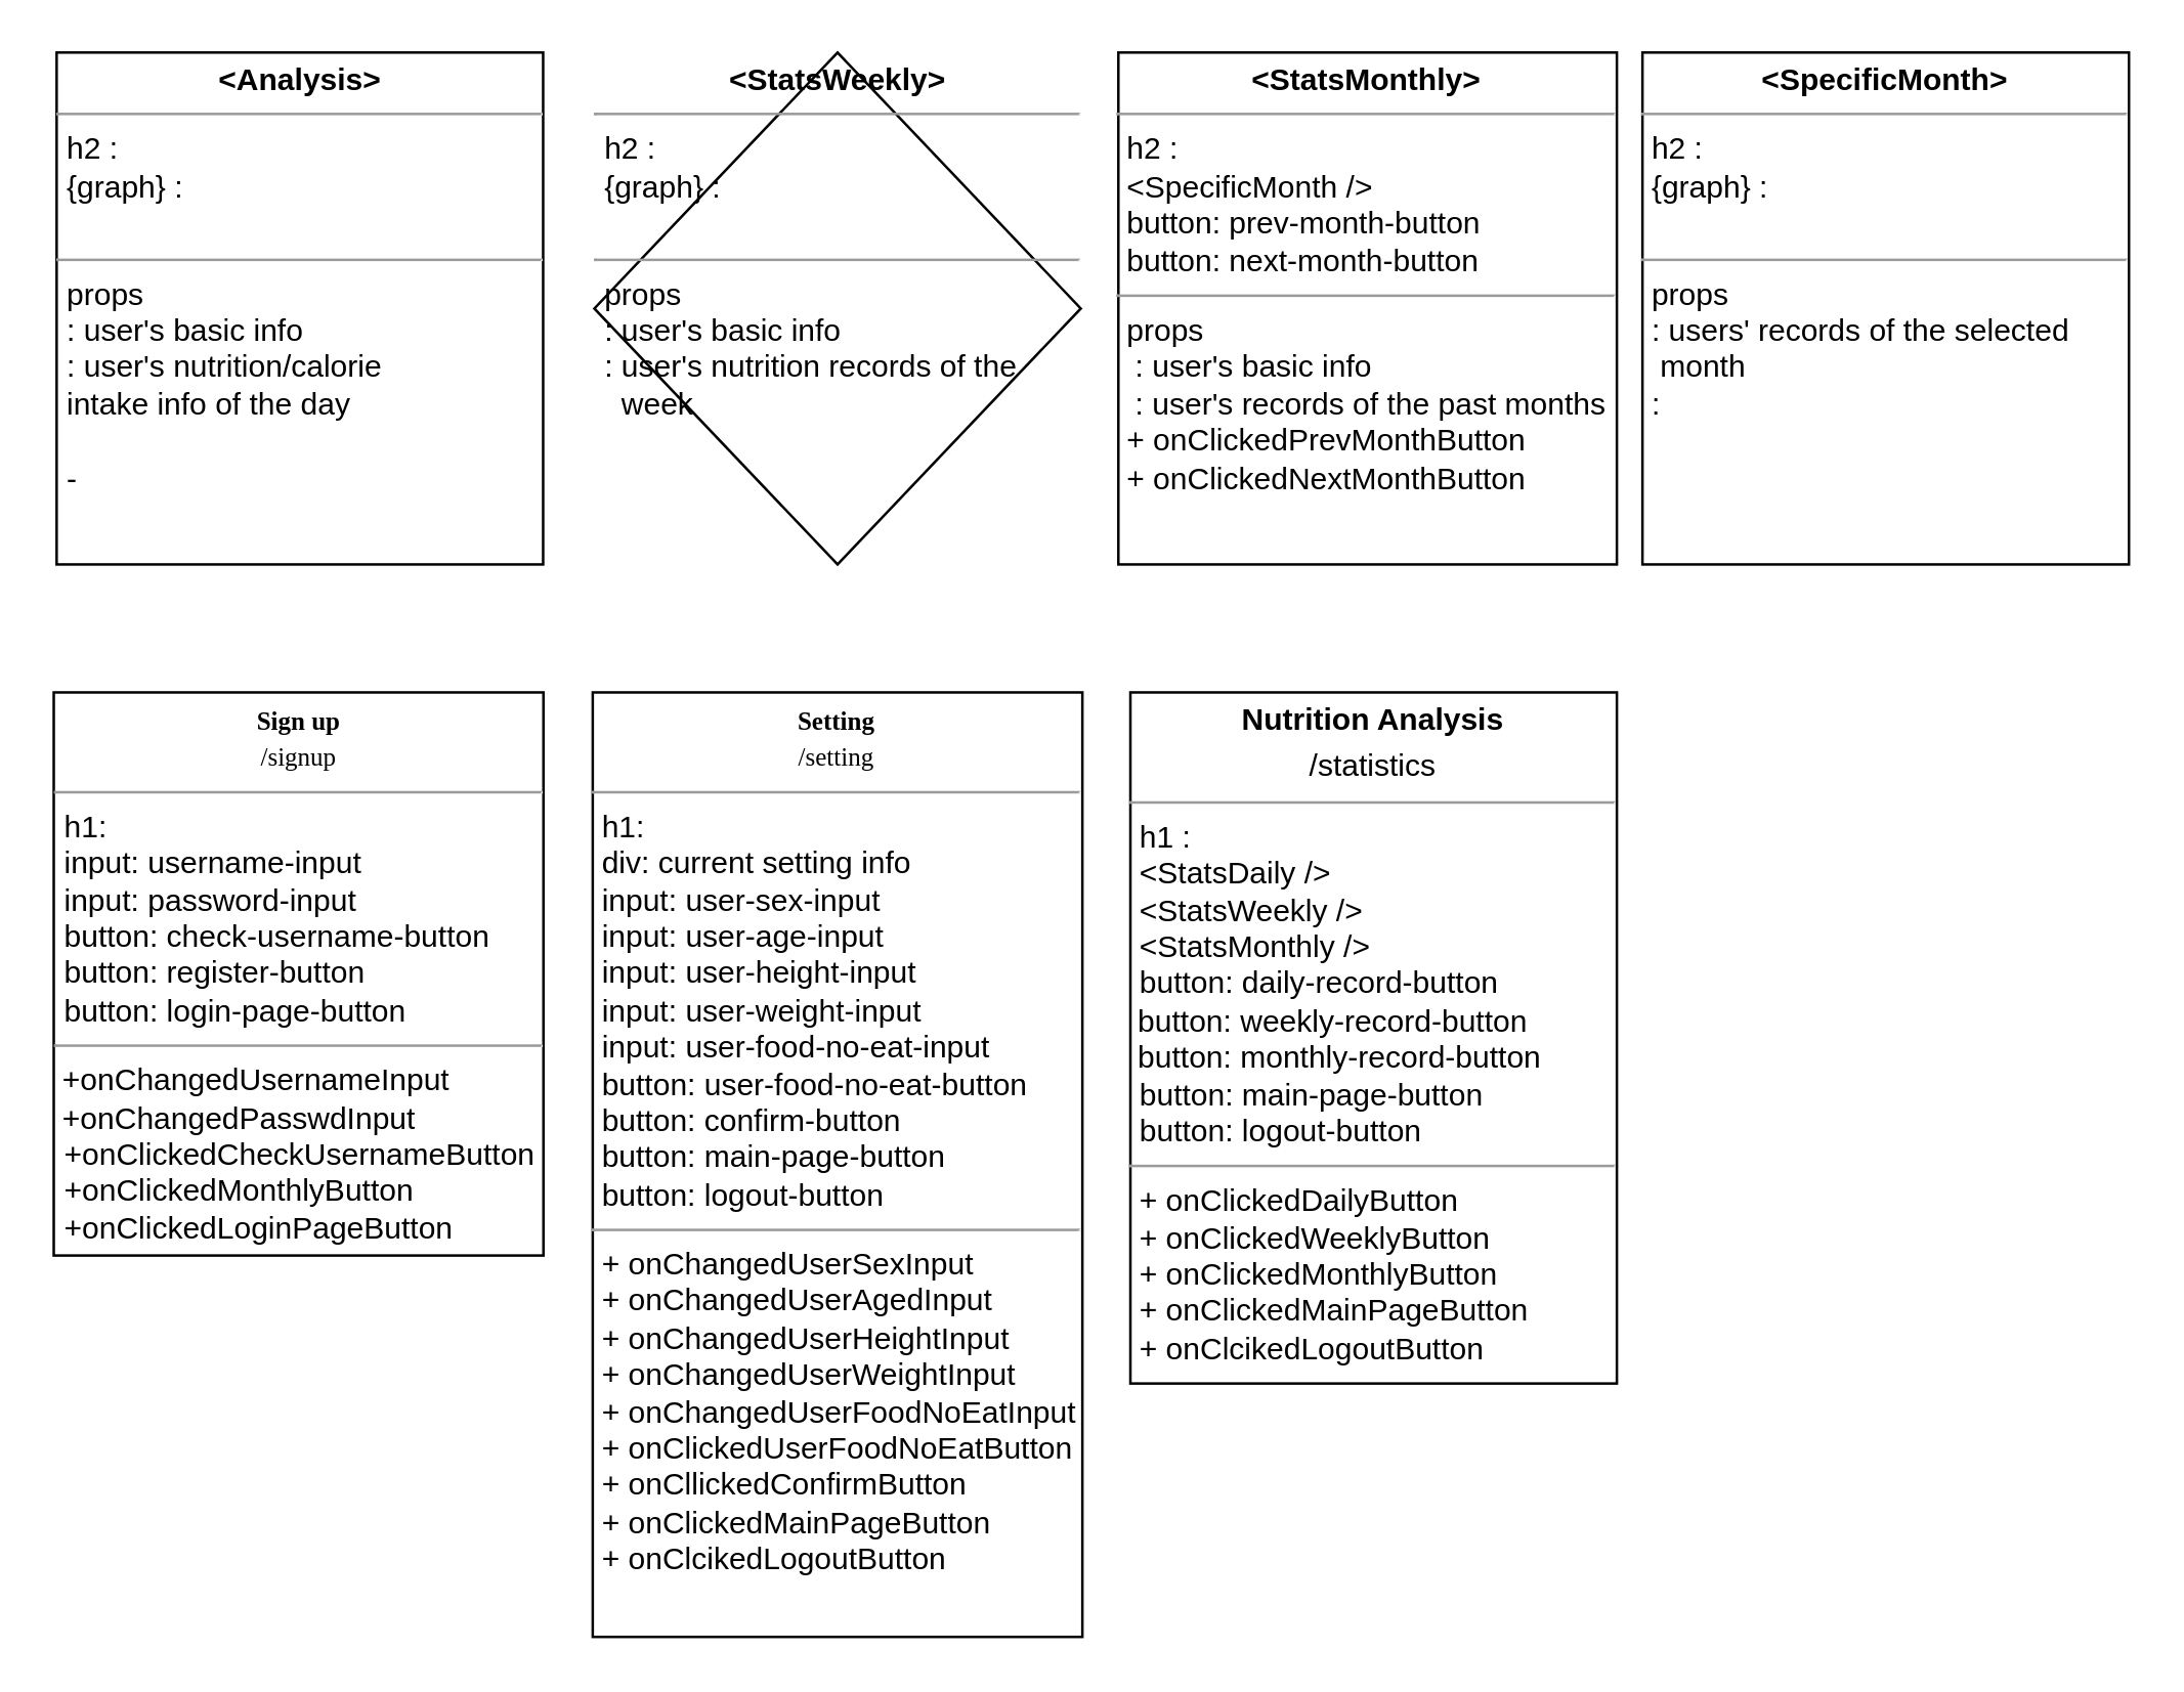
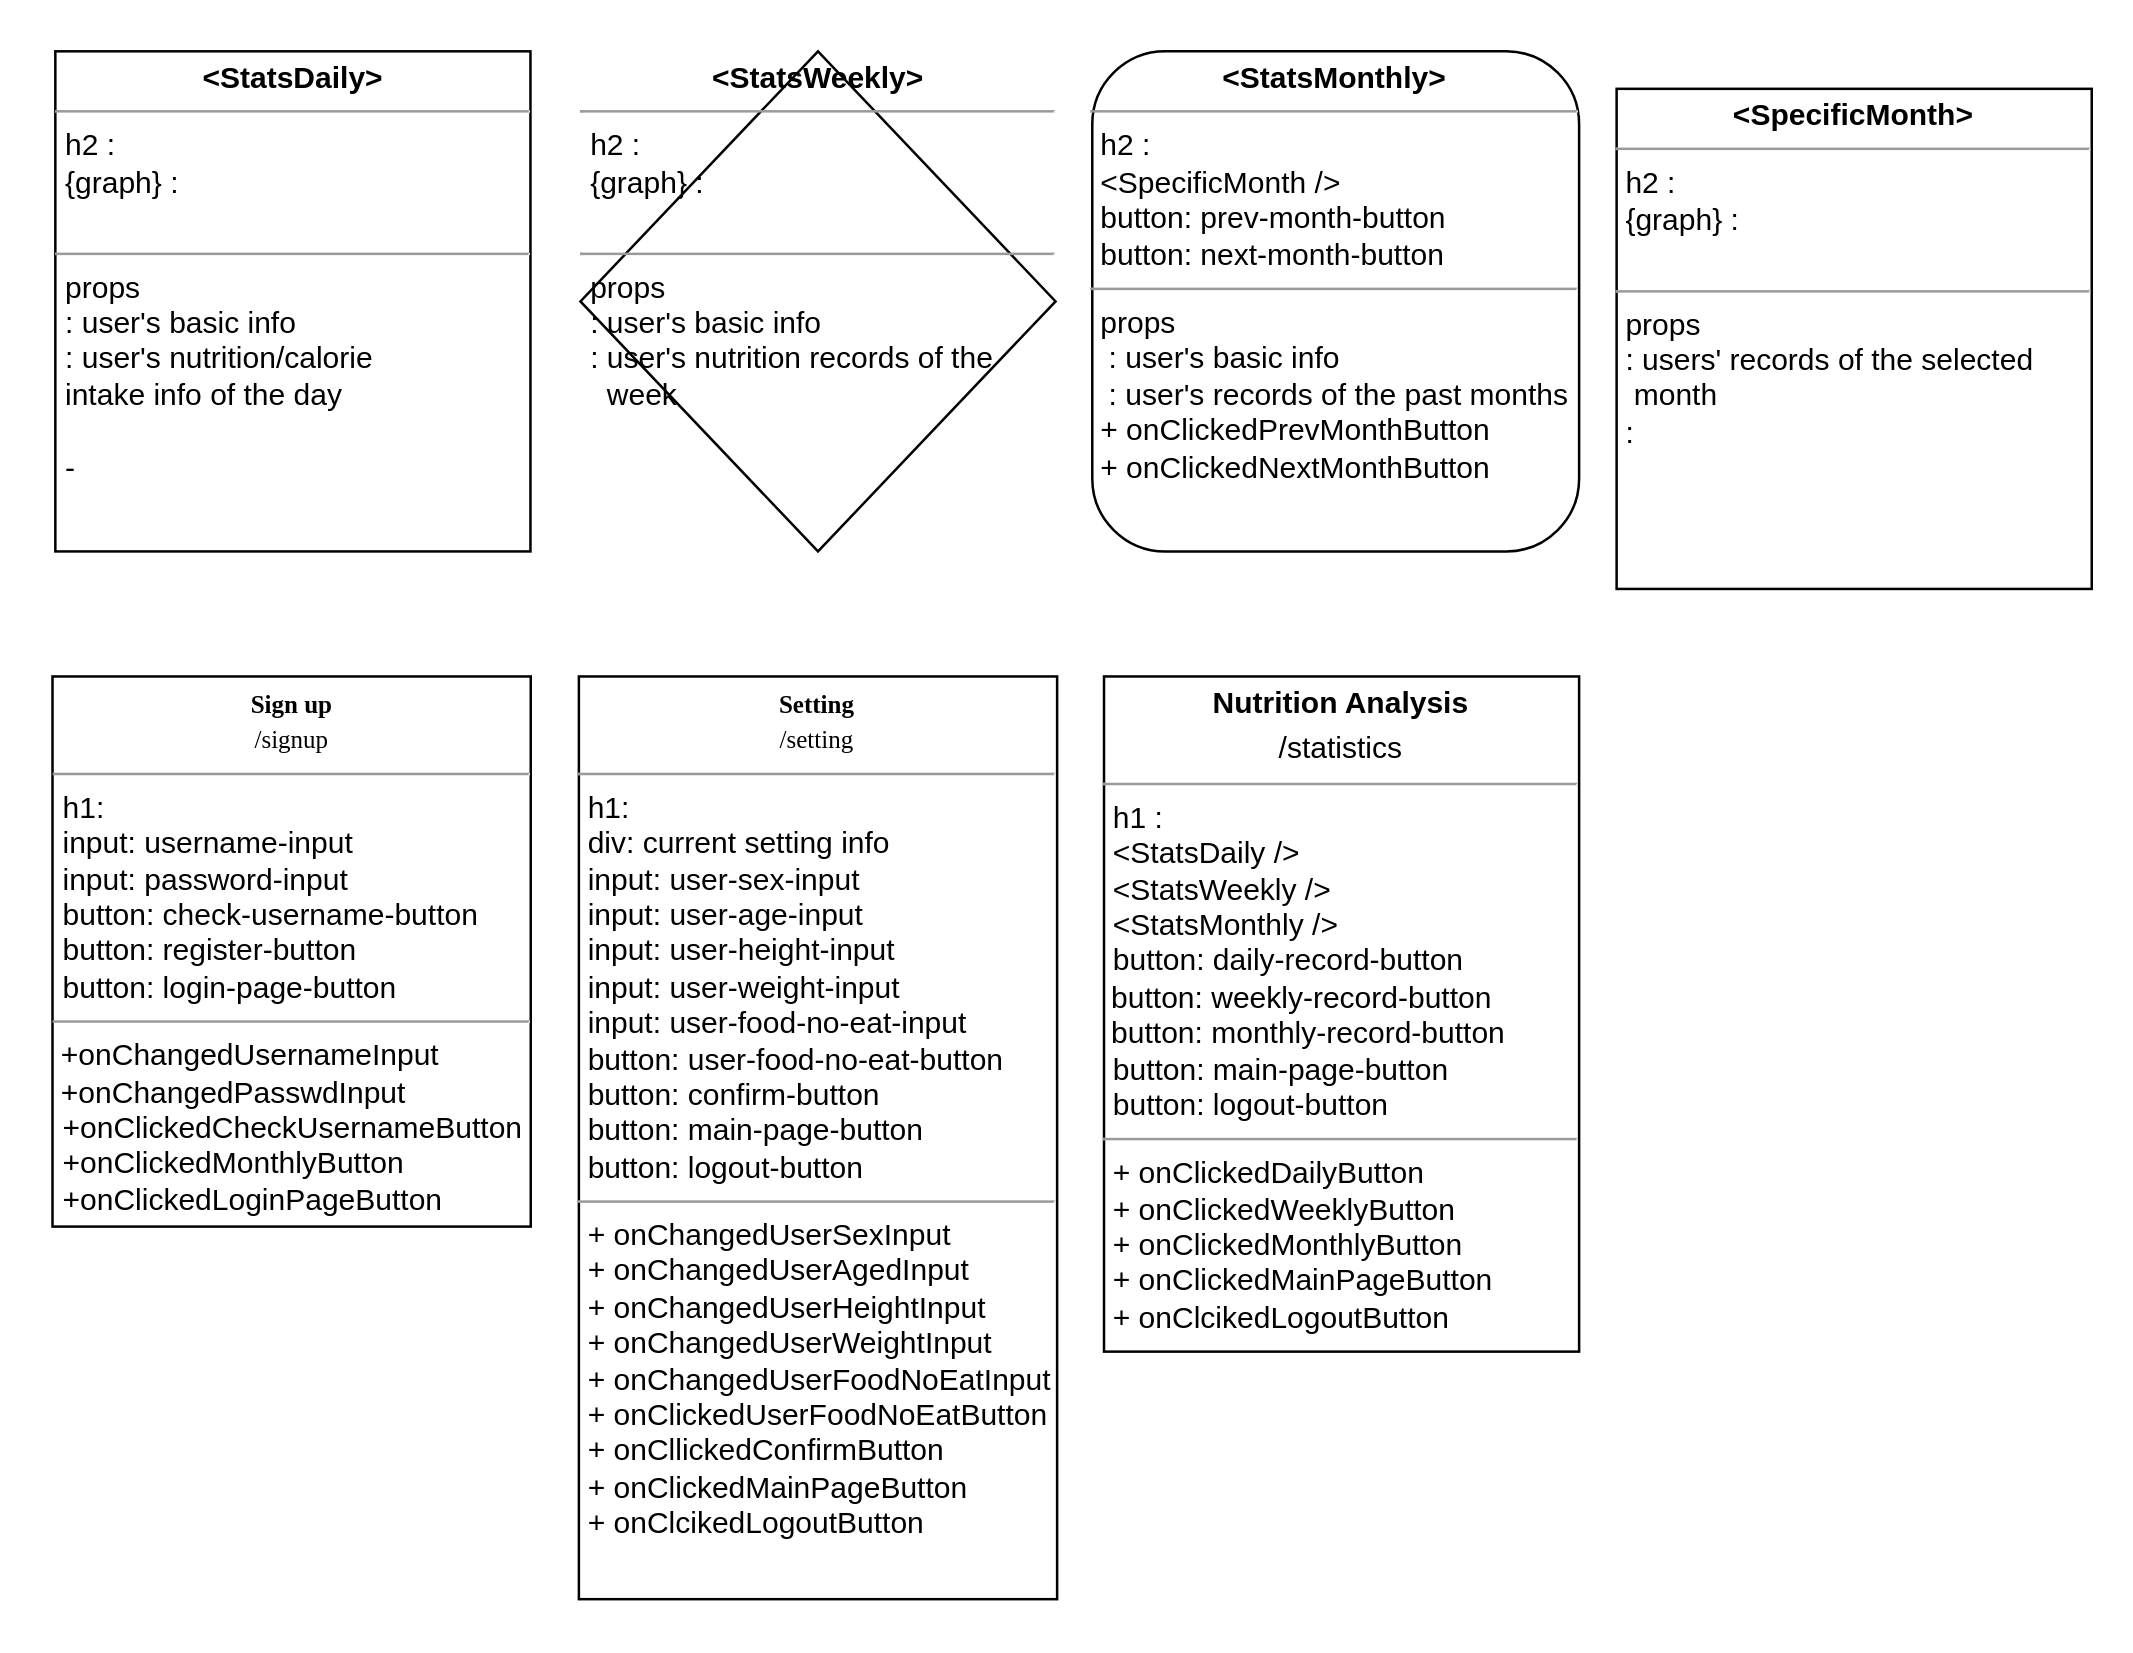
- <mxCell id="2" value="&lt;p style=&quot;margin: 0px ; margin-top: 4px ; text-align: center&quot;&gt;&lt;b&gt;&amp;lt;Analysis&amp;gt;&lt;/b&gt;&lt;/p&gt;&lt;hr size=&quot;1&quot;&gt;&lt;p style=&quot;margin: 0px ; margin-left: 4px&quot;&gt;h2 :&amp;nbsp;&lt;br&gt;&lt;/p&gt;&lt;p style=&quot;margin: 0px ; margin-left: 4px&quot;&gt;{graph} :&amp;nbsp;&lt;/p&gt;&lt;p style=&quot;margin: 0px ; margin-left: 4px&quot;&gt;&lt;br&gt;&lt;/p&gt;&lt;hr size=&quot;1&quot;&gt;&lt;p style=&quot;margin: 0px ; margin-left: 4px&quot;&gt;props&lt;/p&gt;&lt;p style=&quot;margin: 0px ; margin-left: 4px&quot;&gt;: user's basic info&lt;br&gt;&lt;/p&gt;&lt;p style=&quot;margin: 0px ; margin-left: 4px&quot;&gt;: user's nutrition/calorie&lt;/p&gt;&lt;p style=&quot;margin: 0px ; margin-left: 4px&quot;&gt;intake info of the day&lt;/p&gt;&lt;p style=&quot;margin: 0px ; margin-left: 4px&quot;&gt;&lt;br&gt;&lt;/p&gt;&lt;p style=&quot;margin: 0px ; margin-left: 4px&quot;&gt;-&amp;nbsp;&lt;/p&gt;&lt;p style=&quot;margin: 0px ; margin-left: 4px&quot;&gt;&lt;br&gt;&lt;/p&gt;" style="verticalAlign=top;align=left;overflow=fill;fontSize=12;fontFamily=Helvetica;html=1;rounded=0;shadow=0;comic=0;labelBackgroundColor=none;strokeWidth=1" parent="1" vertex="1"><mxGeometry x="21.63" y="20" width="190" height="200" as="geometry" /></mxCell>
+ <mxCell id="2" value="&lt;p style=&quot;margin: 0px ; margin-top: 4px ; text-align: center&quot;&gt;&lt;b&gt;&amp;lt;StatsDaily&amp;gt;&lt;/b&gt;&lt;/p&gt;&lt;hr size=&quot;1&quot;&gt;&lt;p style=&quot;margin: 0px ; margin-left: 4px&quot;&gt;h2 :&amp;nbsp;&lt;br&gt;&lt;/p&gt;&lt;p style=&quot;margin: 0px ; margin-left: 4px&quot;&gt;{graph} :&amp;nbsp;&lt;/p&gt;&lt;p style=&quot;margin: 0px ; margin-left: 4px&quot;&gt;&lt;br&gt;&lt;/p&gt;&lt;hr size=&quot;1&quot;&gt;&lt;p style=&quot;margin: 0px ; margin-left: 4px&quot;&gt;props&lt;/p&gt;&lt;p style=&quot;margin: 0px ; margin-left: 4px&quot;&gt;: user's basic info&lt;br&gt;&lt;/p&gt;&lt;p style=&quot;margin: 0px ; margin-left: 4px&quot;&gt;: user's nutrition/calorie&lt;/p&gt;&lt;p style=&quot;margin: 0px ; margin-left: 4px&quot;&gt;intake info of the day&lt;/p&gt;&lt;p style=&quot;margin: 0px ; margin-left: 4px&quot;&gt;&lt;br&gt;&lt;/p&gt;&lt;p style=&quot;margin: 0px ; margin-left: 4px&quot;&gt;-&amp;nbsp;&lt;/p&gt;&lt;p style=&quot;margin: 0px ; margin-left: 4px&quot;&gt;&lt;br&gt;&lt;/p&gt;" style="verticalAlign=top;align=left;overflow=fill;fontSize=12;fontFamily=Helvetica;html=1;rounded=0;shadow=0;comic=0;labelBackgroundColor=none;strokeWidth=1" parent="1" vertex="1"><mxGeometry x="21.63" y="20" width="190" height="200" as="geometry" /></mxCell>
- <mxCell id="4" value="&lt;p style=&quot;margin: 0px ; margin-top: 4px ; text-align: center&quot;&gt;&lt;b&gt;&amp;lt;StatsMonthly&amp;gt;&lt;/b&gt;&lt;/p&gt;&lt;hr size=&quot;1&quot;&gt;&lt;p style=&quot;margin: 0px ; margin-left: 4px&quot;&gt;h2 :&amp;nbsp;&lt;br&gt;&lt;/p&gt;&lt;p style=&quot;margin: 0px ; margin-left: 4px&quot;&gt;&amp;lt;SpecificMonth /&amp;gt;&lt;/p&gt;&lt;p style=&quot;margin: 0px ; margin-left: 4px&quot;&gt;button: prev-month-button&lt;/p&gt;&lt;p style=&quot;margin: 0px ; margin-left: 4px&quot;&gt;button: next-month-button&lt;/p&gt;&lt;hr size=&quot;1&quot;&gt;&lt;p style=&quot;margin: 0px 0px 0px 4px&quot;&gt;props&lt;/p&gt;&lt;p style=&quot;margin: 0px 0px 0px 4px&quot;&gt;&amp;nbsp;: user's basic info&lt;/p&gt;&lt;p style=&quot;margin: 0px 0px 0px 4px&quot;&gt;&amp;nbsp;: user's records of the past months&lt;/p&gt;&lt;p style=&quot;margin: 0px 0px 0px 4px&quot;&gt;+ onClickedPrevMonthButton&lt;/p&gt;&lt;p style=&quot;margin: 0px 0px 0px 4px&quot;&gt;+ onClickedNextMonthButton&lt;/p&gt;" style="verticalAlign=top;align=left;overflow=fill;fontSize=12;fontFamily=Helvetica;html=1;rounded=0;shadow=0;comic=0;labelBackgroundColor=none;strokeWidth=1" parent="1" vertex="1"><mxGeometry x="436.31" y="20" width="194.69" height="200" as="geometry" /></mxCell>
+ <mxCell id="4" value="&lt;p style=&quot;margin: 0px ; margin-top: 4px ; text-align: center&quot;&gt;&lt;b&gt;&amp;lt;StatsMonthly&amp;gt;&lt;/b&gt;&lt;/p&gt;&lt;hr size=&quot;1&quot;&gt;&lt;p style=&quot;margin: 0px ; margin-left: 4px&quot;&gt;h2 :&amp;nbsp;&lt;br&gt;&lt;/p&gt;&lt;p style=&quot;margin: 0px ; margin-left: 4px&quot;&gt;&amp;lt;SpecificMonth /&amp;gt;&lt;/p&gt;&lt;p style=&quot;margin: 0px ; margin-left: 4px&quot;&gt;button: prev-month-button&lt;/p&gt;&lt;p style=&quot;margin: 0px ; margin-left: 4px&quot;&gt;button: next-month-button&lt;/p&gt;&lt;hr size=&quot;1&quot;&gt;&lt;p style=&quot;margin: 0px 0px 0px 4px&quot;&gt;props&lt;/p&gt;&lt;p style=&quot;margin: 0px 0px 0px 4px&quot;&gt;&amp;nbsp;: user's basic info&lt;/p&gt;&lt;p style=&quot;margin: 0px 0px 0px 4px&quot;&gt;&amp;nbsp;: user's records of the past months&lt;/p&gt;&lt;p style=&quot;margin: 0px 0px 0px 4px&quot;&gt;+ onClickedPrevMonthButton&lt;/p&gt;&lt;p style=&quot;margin: 0px 0px 0px 4px&quot;&gt;+ onClickedNextMonthButton&lt;/p&gt;" style="verticalAlign=top;align=left;overflow=fill;fontSize=12;fontFamily=Helvetica;html=1;shadow=0;comic=0;labelBackgroundColor=none;strokeWidth=1;rounded=1;" parent="1" vertex="1"><mxGeometry x="436.31" y="20" width="194.69" height="200" as="geometry" /></mxCell>
- <mxCell id="9" value="&lt;p style=&quot;margin: 0px ; margin-top: 4px ; text-align: center&quot;&gt;&lt;b&gt;&amp;lt;SpecificMonth&amp;gt;&lt;/b&gt;&lt;/p&gt;&lt;hr size=&quot;1&quot;&gt;&lt;p style=&quot;margin: 0px ; margin-left: 4px&quot;&gt;h2 :&amp;nbsp;&lt;br&gt;&lt;/p&gt;&lt;p style=&quot;margin: 0px ; margin-left: 4px&quot;&gt;{graph} :&lt;br&gt;&lt;/p&gt;&lt;p style=&quot;margin: 0px ; margin-left: 4px&quot;&gt;&lt;br&gt;&lt;/p&gt;&lt;hr size=&quot;1&quot;&gt;&lt;p style=&quot;margin: 0px ; margin-left: 4px&quot;&gt;props&lt;/p&gt;&lt;p style=&quot;margin: 0px ; margin-left: 4px&quot;&gt;: users' records of the selected&lt;/p&gt;&lt;p style=&quot;margin: 0px ; margin-left: 4px&quot;&gt;&amp;nbsp;month&lt;/p&gt;&lt;p style=&quot;margin: 0px ; margin-left: 4px&quot;&gt;:&amp;nbsp;&lt;/p&gt;" style="verticalAlign=top;align=left;overflow=fill;fontSize=12;fontFamily=Helvetica;html=1;rounded=0;shadow=0;comic=0;labelBackgroundColor=none;strokeWidth=1" vertex="1" parent="1"><mxGeometry x="641" y="20" width="190" height="200" as="geometry" /></mxCell>
+ <mxCell id="9" value="&lt;p style=&quot;margin: 0px ; margin-top: 4px ; text-align: center&quot;&gt;&lt;b&gt;&amp;lt;SpecificMonth&amp;gt;&lt;/b&gt;&lt;/p&gt;&lt;hr size=&quot;1&quot;&gt;&lt;p style=&quot;margin: 0px ; margin-left: 4px&quot;&gt;h2 :&amp;nbsp;&lt;br&gt;&lt;/p&gt;&lt;p style=&quot;margin: 0px ; margin-left: 4px&quot;&gt;{graph} :&lt;br&gt;&lt;/p&gt;&lt;p style=&quot;margin: 0px ; margin-left: 4px&quot;&gt;&lt;br&gt;&lt;/p&gt;&lt;hr size=&quot;1&quot;&gt;&lt;p style=&quot;margin: 0px ; margin-left: 4px&quot;&gt;props&lt;/p&gt;&lt;p style=&quot;margin: 0px ; margin-left: 4px&quot;&gt;: users' records of the selected&lt;/p&gt;&lt;p style=&quot;margin: 0px ; margin-left: 4px&quot;&gt;&amp;nbsp;month&lt;/p&gt;&lt;p style=&quot;margin: 0px ; margin-left: 4px&quot;&gt;:&amp;nbsp;&lt;/p&gt;" style="verticalAlign=top;align=left;overflow=fill;fontSize=12;fontFamily=Helvetica;html=1;rounded=0;shadow=0;comic=0;labelBackgroundColor=none;strokeWidth=1" vertex="1" parent="1"><mxGeometry x="646" y="35" width="190" height="200" as="geometry" /></mxCell>
